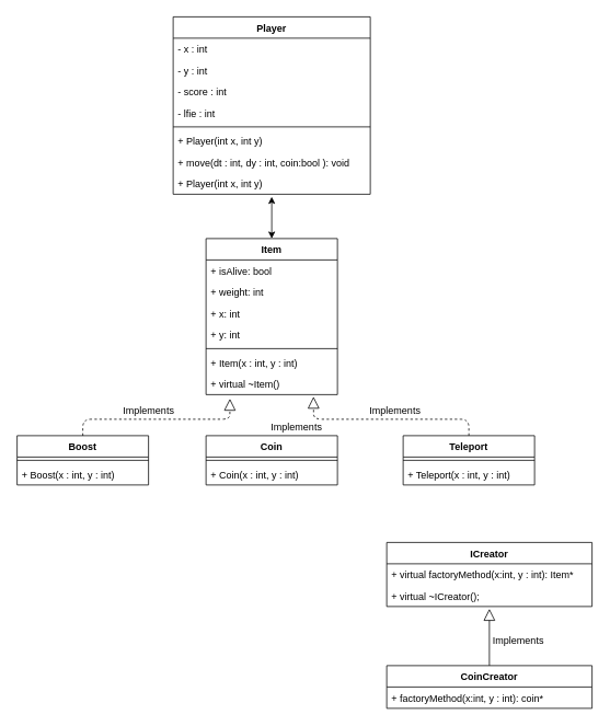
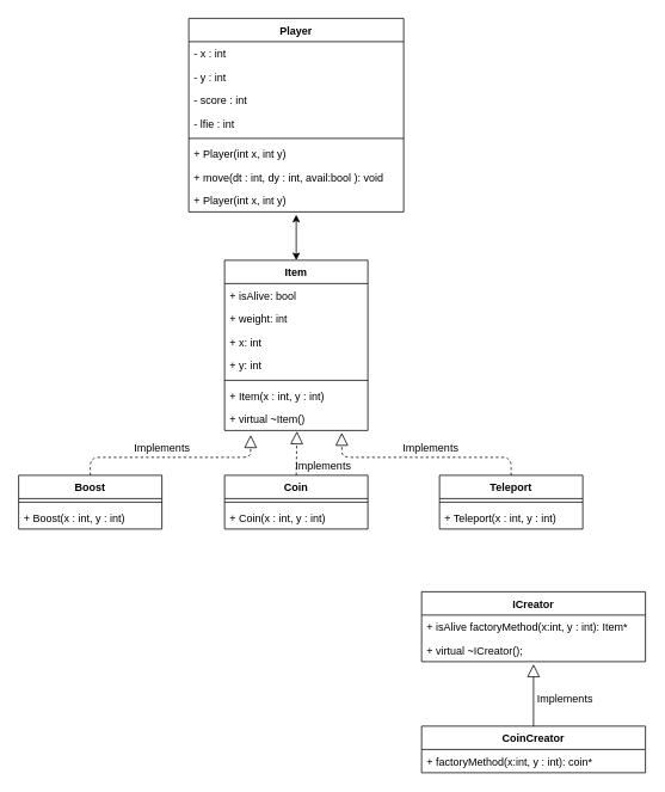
- <mxCell id="30" value="+ move(dt : int, dy : int, coin:bool ): void" style="text;strokeColor=none;fillColor=none;align=left;verticalAlign=top;spacingLeft=4;spacingRight=4;overflow=hidden;rotatable=0;points=[[0,0.5],[1,0.5]];portConstraint=eastwest;" vertex="1" parent="23"><mxGeometry y="164" width="240" height="26" as="geometry" /></mxCell>
+ <mxCell id="30" value="+ move(dt : int, dy : int, avail:bool ): void" style="text;strokeColor=none;fillColor=none;align=left;verticalAlign=top;spacingLeft=4;spacingRight=4;overflow=hidden;rotatable=0;points=[[0,0.5],[1,0.5]];portConstraint=eastwest;" vertex="1" parent="23"><mxGeometry y="164" width="240" height="26" as="geometry" /></mxCell>
+ <mxCell id="19" value="" style="endArrow=block;dashed=1;endFill=0;endSize=12;html=1;exitX=0.5;exitY=0;exitDx=0;exitDy=0;entryX=0.505;entryY=1.032;entryDx=0;entryDy=0;entryPerimeter=0;" edge="1" parent="1" source="13" target="9"><mxGeometry width="160" relative="1" as="geometry"><mxPoint x="400" y="620" as="sourcePoint" /><mxPoint x="560" y="620" as="targetPoint" /></mxGeometry></mxCell>
- <mxCell id="33" value="+ virtual factoryMethod(x:int, y : int): Item*" style="text;strokeColor=none;fillColor=none;align=left;verticalAlign=top;spacingLeft=4;spacingRight=4;overflow=hidden;rotatable=0;points=[[0,0.5],[1,0.5]];portConstraint=eastwest;" vertex="1" parent="32"><mxGeometry y="26" width="250" height="26" as="geometry" /></mxCell>
+ <mxCell id="33" value="+ isAlive factoryMethod(x:int, y : int): Item*" style="text;strokeColor=none;fillColor=none;align=left;verticalAlign=top;spacingLeft=4;spacingRight=4;overflow=hidden;rotatable=0;points=[[0,0.5],[1,0.5]];portConstraint=eastwest;" vertex="1" parent="32"><mxGeometry y="26" width="250" height="26" as="geometry" /></mxCell>
